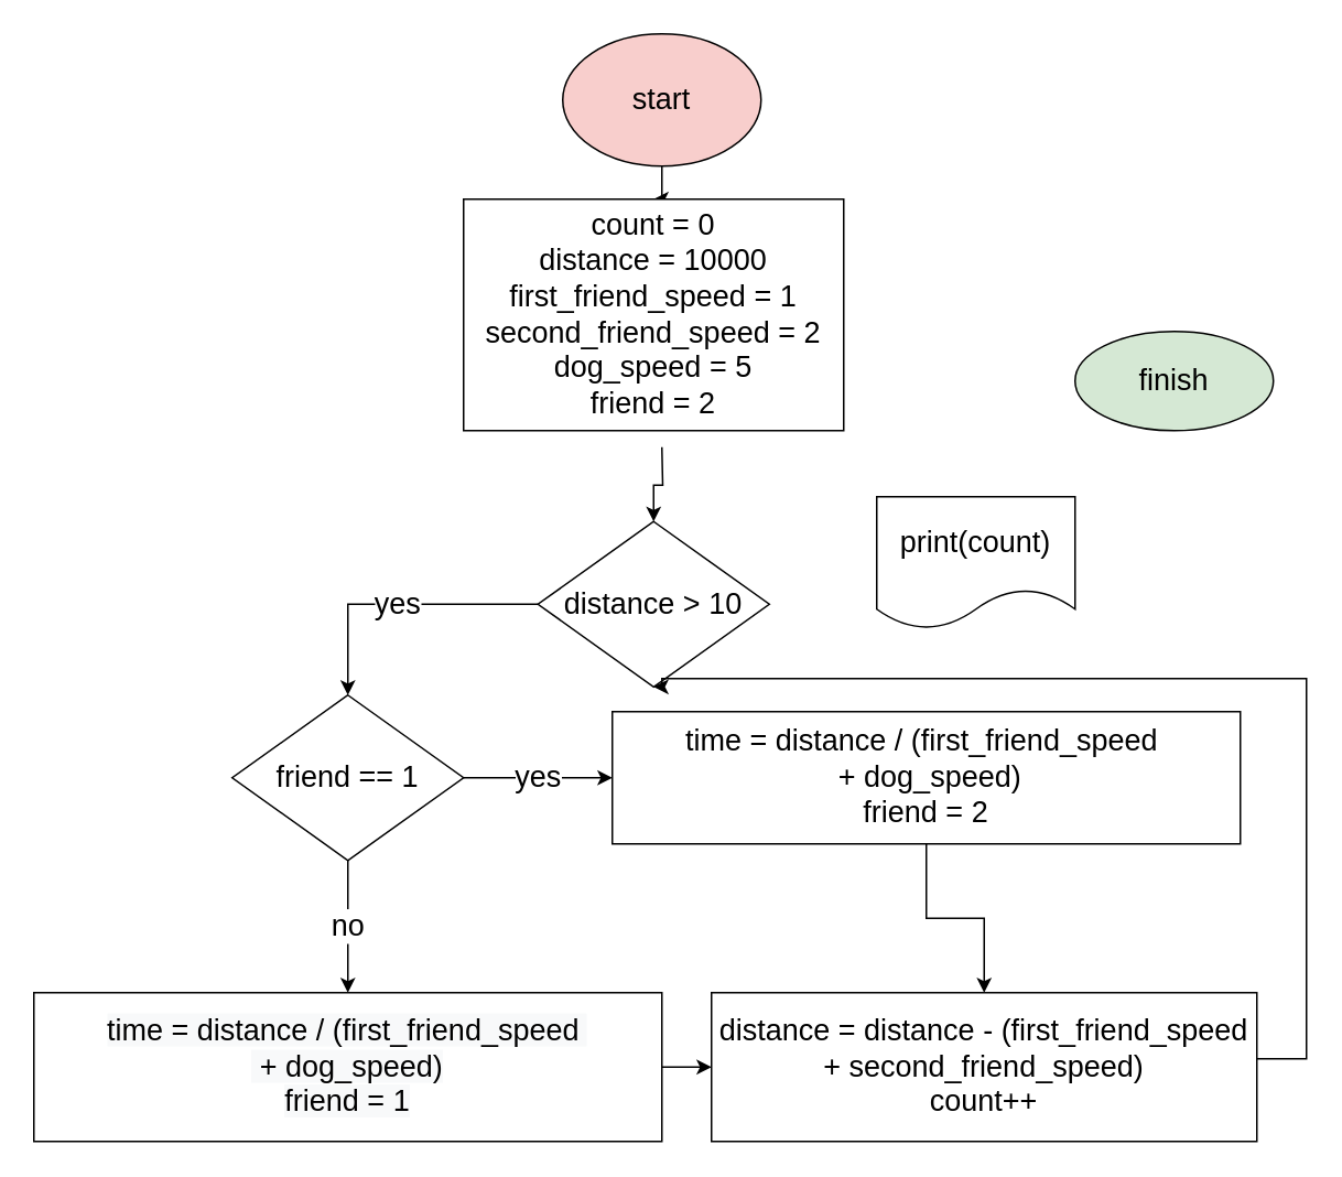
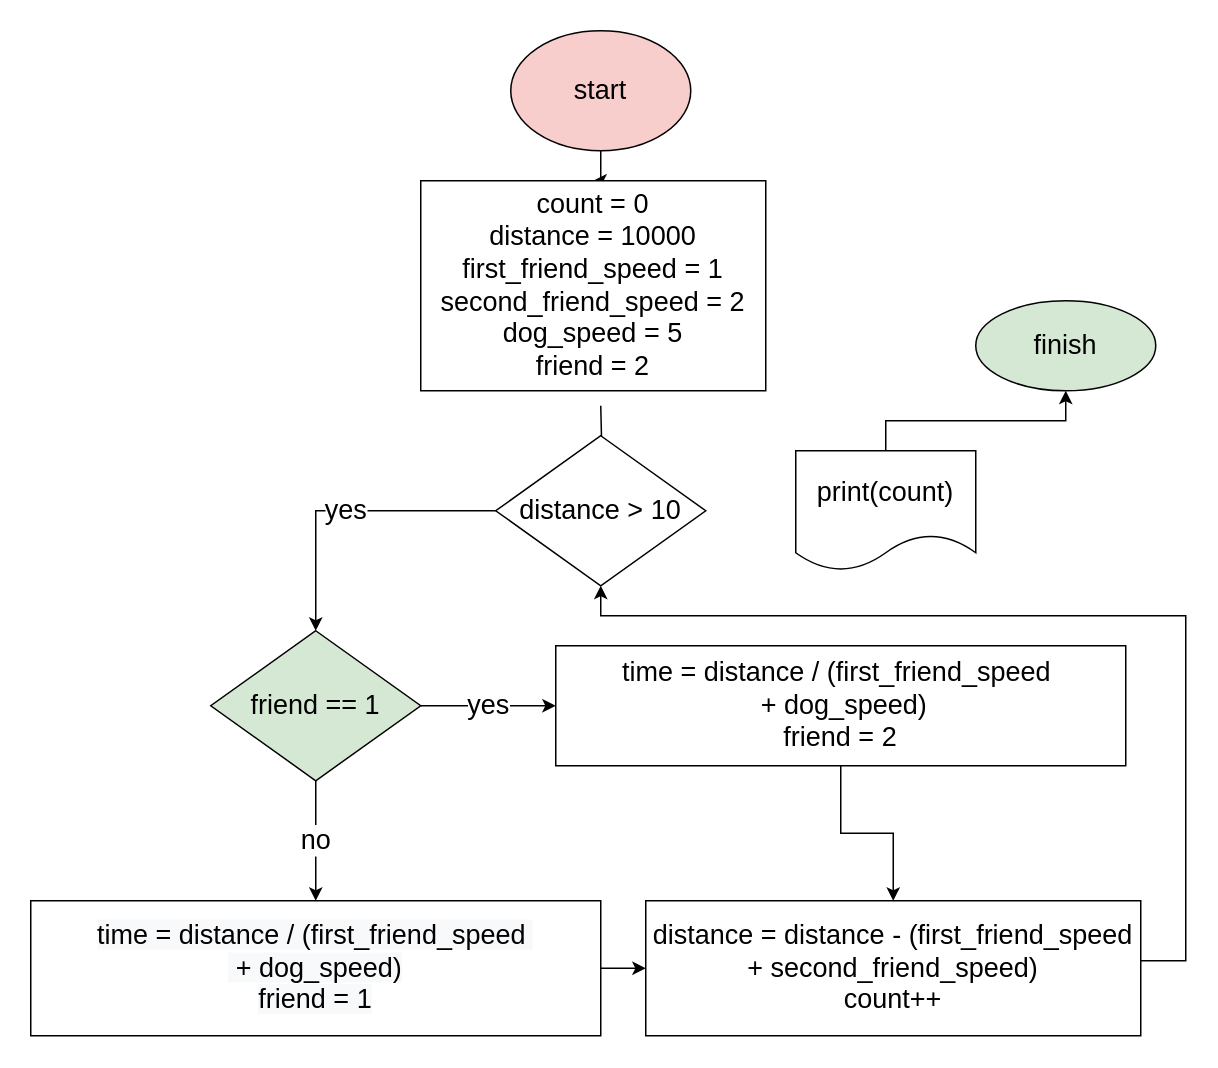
+ <mxCell id="18" value="" style="edgeStyle=orthogonalEdgeStyle;rounded=0;orthogonalLoop=1;jettySize=auto;html=1;fontSize=18;" edge="1" parent="1" source="19" target="17"><mxGeometry relative="1" as="geometry" /></mxCell>
- <mxCell id="6" value="distance &amp;gt; 10" style="rhombus;whiteSpace=wrap;html=1;fontSize=18;" vertex="1" parent="1"><mxGeometry x="325" y="315" width="140" height="100" as="geometry" /></mxCell>
+ <mxCell id="6" value="distance &amp;gt; 10" style="rhombus;whiteSpace=wrap;html=1;fontSize=18;" vertex="1" parent="1"><mxGeometry x="330" y="290" width="140" height="100" as="geometry" /></mxCell>
- <mxCell id="9" value="friend == 1" style="rhombus;whiteSpace=wrap;html=1;fontSize=18;" vertex="1" parent="1"><mxGeometry x="140" y="420" width="140" height="100" as="geometry" /></mxCell>
+ <mxCell id="9" value="friend == 1" style="rhombus;whiteSpace=wrap;html=1;fontSize=18;fillColor=#d5e8d4;" vertex="1" parent="1"><mxGeometry x="140" y="420" width="140" height="100" as="geometry" /></mxCell>
